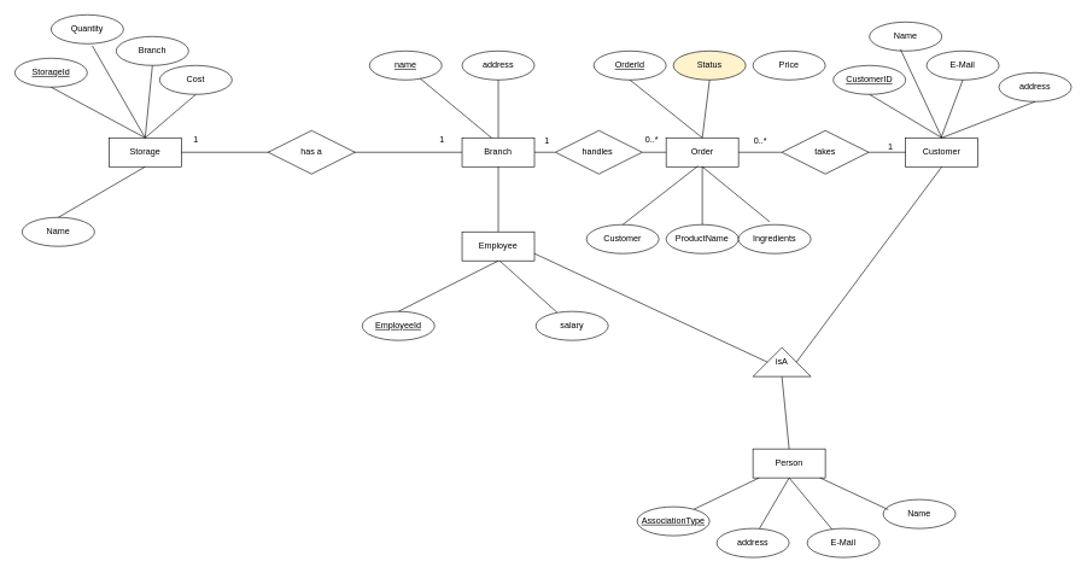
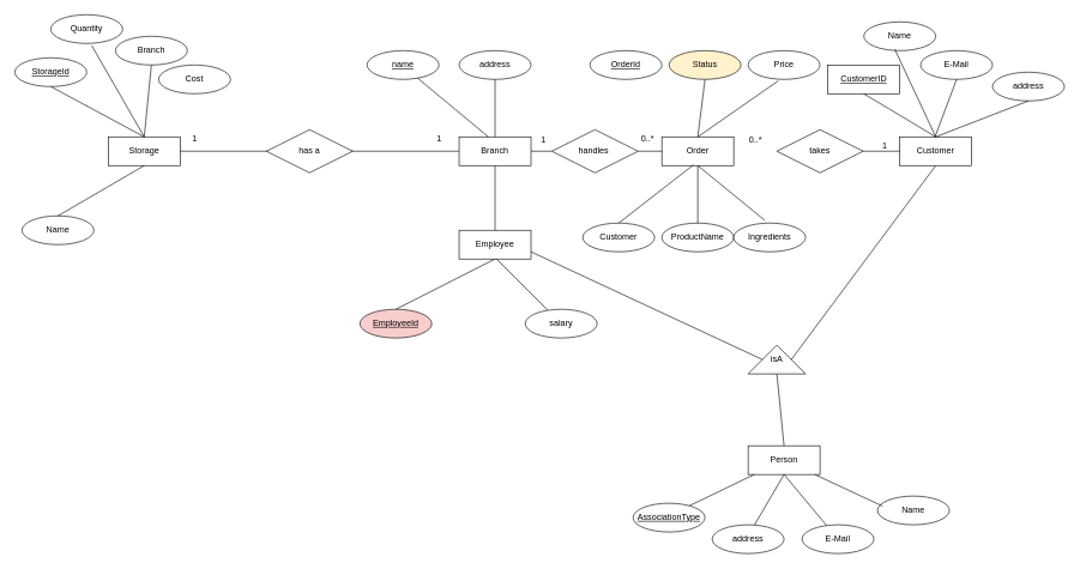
- <mxCell id="42" value="CustomerID" style="ellipse;whiteSpace=wrap;html=1;align=center;fontStyle=4;" vertex="1" parent="1"><mxGeometry x="1151" y="90" width="100" height="40" as="geometry" /></mxCell>
+ <mxCell id="42" value="CustomerID" style="whiteSpace=wrap;html=1;align=center;fontStyle=4;rounded=0;" vertex="1" parent="1"><mxGeometry x="1151" y="90" width="100" height="40" as="geometry" /></mxCell>
- <mxCell id="23" value="" style="endArrow=none;html=1;rounded=0;entryX=0.5;entryY=1;entryDx=0;entryDy=0;exitX=0.5;exitY=0;exitDx=0;exitDy=0;" edge="1" parent="1" source="21" target="22"><mxGeometry relative="1" as="geometry"><mxPoint x="450" y="280" as="sourcePoint" /><mxPoint x="610" y="280" as="targetPoint" /></mxGeometry></mxCell>
+ <mxCell id="26" value="" style="endArrow=none;html=1;rounded=0;exitX=0.5;exitY=0;exitDx=0;exitDy=0;entryX=0.42;entryY=1.05;entryDx=0;entryDy=0;entryPerimeter=0;" edge="1" parent="1" source="21" target="27"><mxGeometry relative="1" as="geometry"><mxPoint x="930" y="280" as="sourcePoint" /><mxPoint x="1110" y="130" as="targetPoint" /></mxGeometry></mxCell>
- <mxCell id="18" value="" style="endArrow=none;html=1;rounded=0;entryX=0.5;entryY=1;entryDx=0;entryDy=0;exitX=0.5;exitY=0;exitDx=0;exitDy=0;" edge="1" parent="1" source="7" target="17"><mxGeometry relative="1" as="geometry"><mxPoint x="225" y="190" as="sourcePoint" /><mxPoint x="600" y="240" as="targetPoint" /></mxGeometry></mxCell>
- <mxCell id="39" value="" style="endArrow=none;html=1;rounded=0;exitX=1;exitY=0.5;exitDx=0;exitDy=0;entryX=0;entryY=0.5;entryDx=0;entryDy=0;" edge="1" parent="1" source="21" target="40"><mxGeometry relative="1" as="geometry"><mxPoint x="1020" y="210" as="sourcePoint" /><mxPoint x="1170" y="210" as="targetPoint" /></mxGeometry></mxCell>
- <mxCell id="57" value="EmployeeId" style="ellipse;whiteSpace=wrap;html=1;align=center;fontStyle=4;" vertex="1" parent="1"><mxGeometry x="500" y="430" width="100" height="40" as="geometry" /></mxCell>
+ <mxCell id="57" value="EmployeeId" style="ellipse;whiteSpace=wrap;html=1;align=center;fontStyle=4;fillColor=#f8cecc;" vertex="1" parent="1"><mxGeometry x="500" y="430" width="100" height="40" as="geometry" /></mxCell>
- <mxCell id="60" value="salary" style="ellipse;whiteSpace=wrap;html=1;align=center;" vertex="1" parent="1"><mxGeometry x="740" y="430" width="100" height="40" as="geometry" /></mxCell>
+ <mxCell id="60" value="salary" style="ellipse;whiteSpace=wrap;html=1;align=center;" vertex="1" parent="1"><mxGeometry x="730" y="430" width="100" height="40" as="geometry" /></mxCell>
